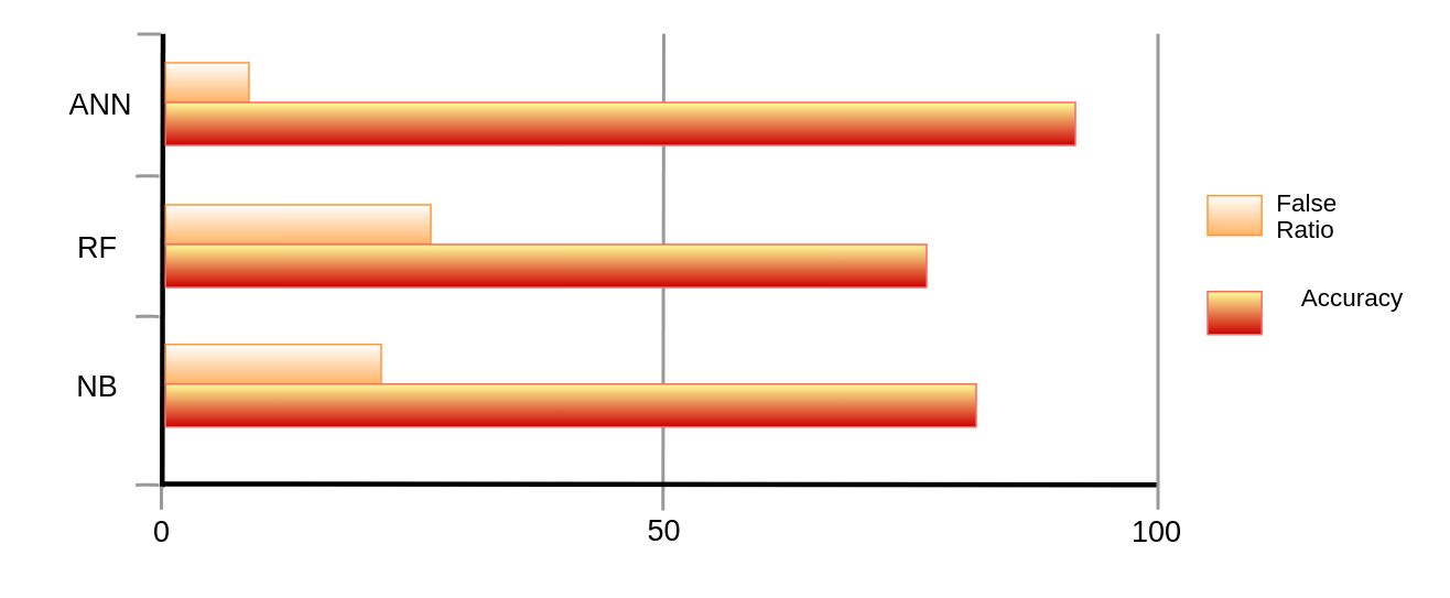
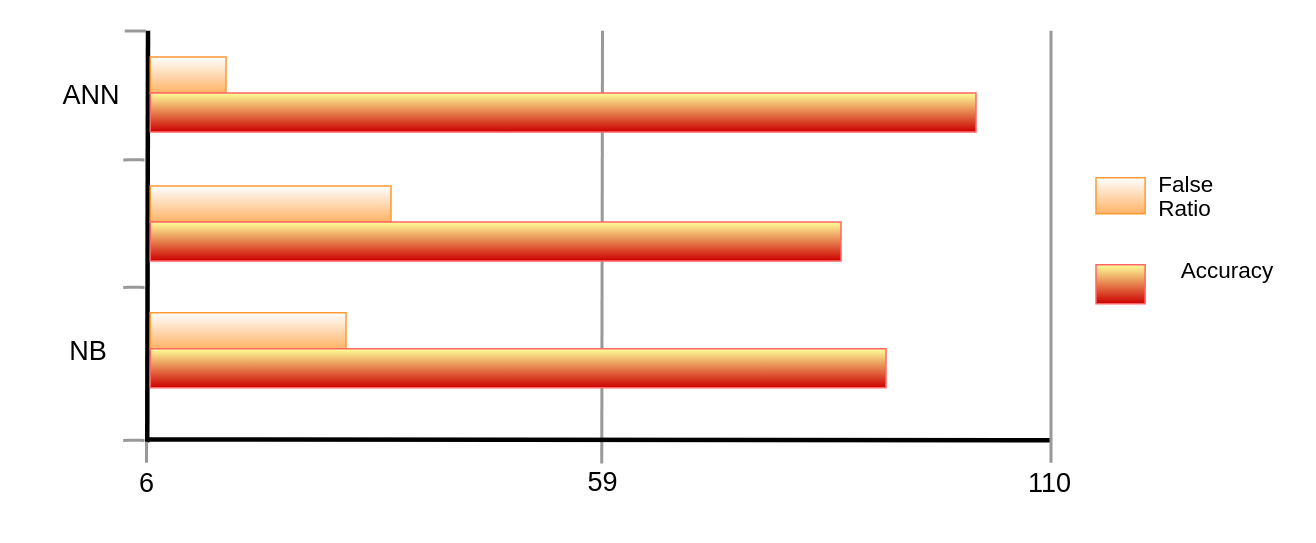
- <mxCell id="9" value="RF" style="text;spacingTop=-5;align=center;verticalAlign=middle;fontStyle=0;html=1;fontSize=18;points=[]" parent="1" vertex="1"><mxGeometry x="20" y="130" width="75.5" height="44.5" as="geometry" /></mxCell>
- <mxCell id="12" value="50" style="text;spacingTop=-5;align=center;verticalAlign=middle;fontStyle=0;html=1;fontSize=18;points=[];strokeColor=none;" parent="1" vertex="1"><mxGeometry x="341" y="308.5" width="120" height="30" as="geometry" /></mxCell>
+ <mxCell id="12" value="59" style="text;spacingTop=-5;align=center;verticalAlign=middle;fontStyle=0;html=1;fontSize=18;points=[];strokeColor=none;" parent="1" vertex="1"><mxGeometry x="341" y="308.5" width="120" height="30" as="geometry" /></mxCell>
- <mxCell id="6" value="0" style="text;spacingTop=-5;align=center;verticalAlign=middle;fontStyle=0;html=1;fontSize=18;points=[];strokeColor=none;" parent="1" vertex="1"><mxGeometry x="36.5" y="309.5" width="120" height="30" as="geometry" /></mxCell>
+ <mxCell id="6" value="6" style="text;spacingTop=-5;align=center;verticalAlign=middle;fontStyle=0;html=1;fontSize=18;points=[];strokeColor=none;" parent="1" vertex="1"><mxGeometry x="36.5" y="309.5" width="120" height="30" as="geometry" /></mxCell>
- <mxCell id="11" value="100" style="text;spacingTop=-5;align=center;verticalAlign=middle;fontStyle=0;html=1;fontSize=18;points=[];strokeColor=none;" parent="1" vertex="1"><mxGeometry x="638.5" y="309.5" width="120" height="30" as="geometry" /></mxCell>
+ <mxCell id="11" value="110" style="text;spacingTop=-5;align=center;verticalAlign=middle;fontStyle=0;html=1;fontSize=18;points=[];strokeColor=none;" parent="1" vertex="1"><mxGeometry x="638.5" y="309.5" width="120" height="30" as="geometry" /></mxCell>
